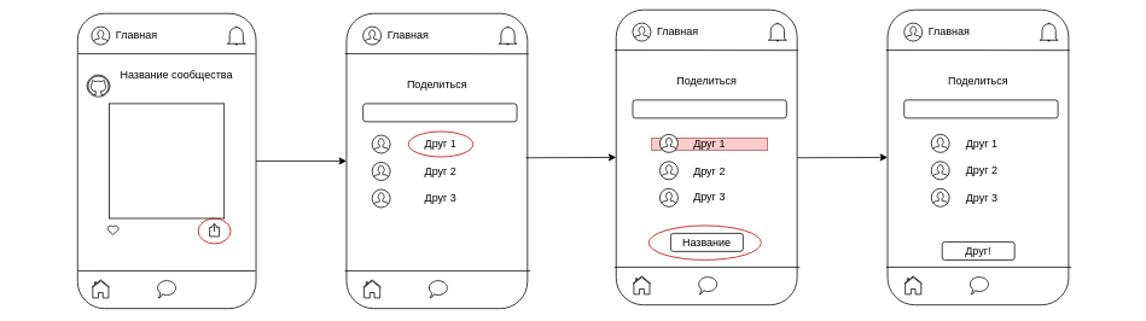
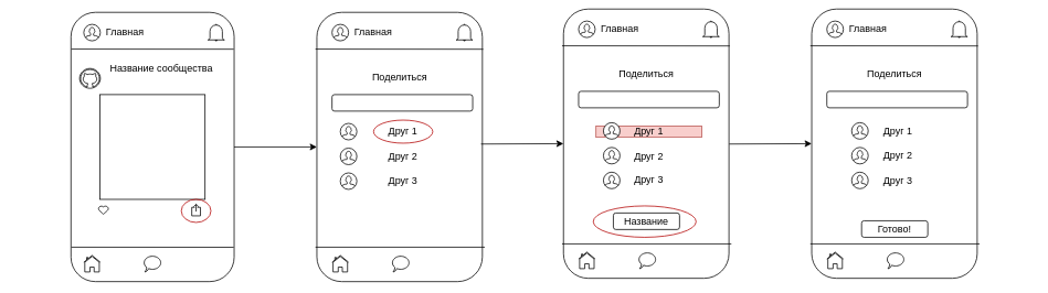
- <mxCell id="83" value="Друг!" style="text;strokeColor=none;align=center;fillColor=none;html=1;verticalAlign=middle;whiteSpace=wrap;rounded=0;" parent="1" vertex="1"><mxGeometry x="1015.71" y="270.13" width="128" height="13.75" as="geometry" /></mxCell>
+ <mxCell id="83" value="Готово!" style="text;strokeColor=none;align=center;fillColor=none;html=1;verticalAlign=middle;whiteSpace=wrap;rounded=0;" parent="1" vertex="1"><mxGeometry x="1015.71" y="270.13" width="128" height="13.75" as="geometry" /></mxCell>
